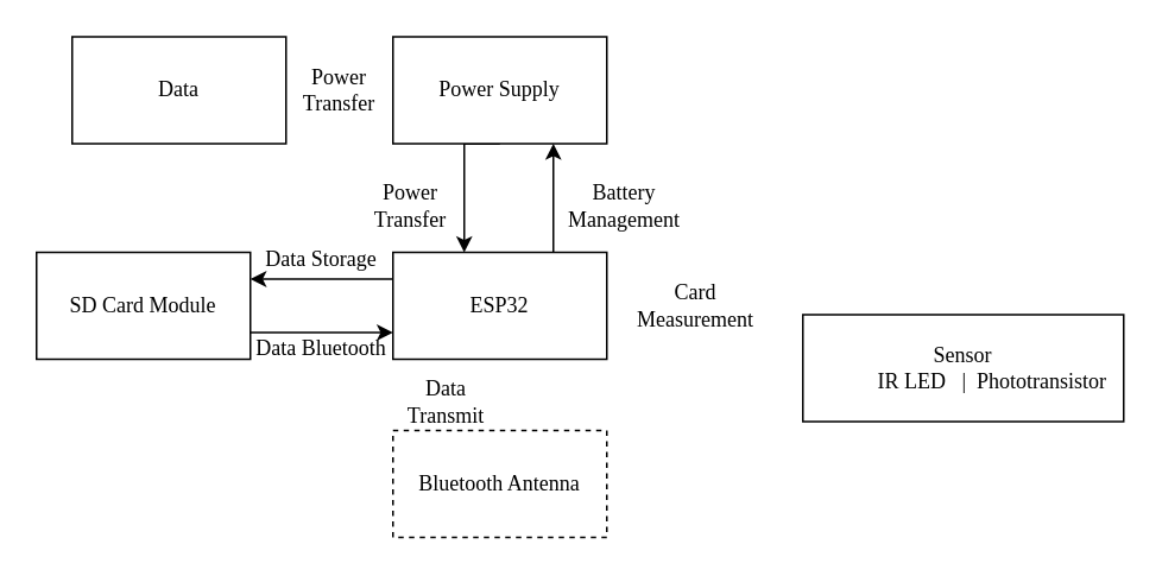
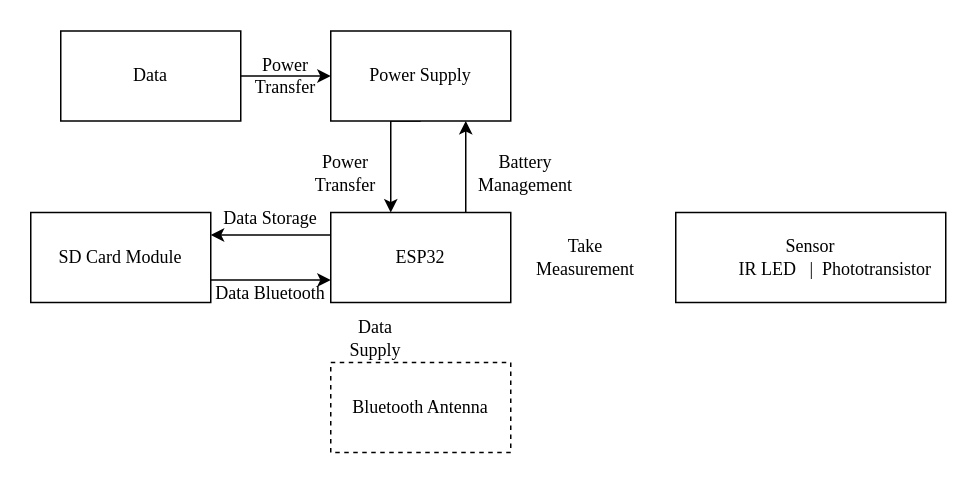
+ <mxCell id="7" style="edgeStyle=orthogonalEdgeStyle;rounded=0;orthogonalLoop=1;jettySize=auto;html=1;exitX=1;exitY=0.5;exitDx=0;exitDy=0;entryX=0;entryY=0.5;entryDx=0;entryDy=0;fontFamily=Times New Roman;" edge="1" parent="1" source="8" target="6"><mxGeometry relative="1" as="geometry" /></mxCell>
- <mxCell id="19" value="&lt;div&gt;Card &lt;br&gt;&lt;/div&gt;&lt;div&gt;Measurement&lt;br&gt;&lt;/div&gt;" style="text;html=1;strokeColor=none;fillColor=none;align=center;verticalAlign=middle;whiteSpace=wrap;rounded=0;fontFamily=Times New Roman;" vertex="1" parent="1"><mxGeometry x="360" y="156" width="60" height="30" as="geometry" /></mxCell>
+ <mxCell id="19" value="&lt;div&gt;Take &lt;br&gt;&lt;/div&gt;&lt;div&gt;Measurement&lt;br&gt;&lt;/div&gt;" style="text;html=1;strokeColor=none;fillColor=none;align=center;verticalAlign=middle;whiteSpace=wrap;rounded=0;fontFamily=Times New Roman;" vertex="1" parent="1"><mxGeometry x="360" y="156" width="60" height="30" as="geometry" /></mxCell>
- <mxCell id="12" value="&lt;div&gt;Sensor&lt;/div&gt;&lt;div&gt;&amp;nbsp;&amp;nbsp;&amp;nbsp;&amp;nbsp;&amp;nbsp;&amp;nbsp;&amp;nbsp;&amp;nbsp;&amp;nbsp;&amp;nbsp;&amp;nbsp; IR LED&amp;nbsp;&amp;nbsp; |&amp;nbsp; Phototransistor&amp;nbsp; &lt;/div&gt;" style="rounded=0;whiteSpace=wrap;html=1;fontFamily=Times New Roman;" vertex="1" parent="1"><mxGeometry x="450" y="176" width="180" height="60" as="geometry" /></mxCell>
+ <mxCell id="12" value="&lt;div&gt;Sensor&lt;/div&gt;&lt;div&gt;&amp;nbsp;&amp;nbsp;&amp;nbsp;&amp;nbsp;&amp;nbsp;&amp;nbsp;&amp;nbsp;&amp;nbsp;&amp;nbsp;&amp;nbsp;&amp;nbsp; IR LED&amp;nbsp;&amp;nbsp; |&amp;nbsp; Phototransistor&amp;nbsp; &lt;/div&gt;" style="rounded=0;whiteSpace=wrap;html=1;fontFamily=Times New Roman;" vertex="1" parent="1"><mxGeometry x="450" y="141" width="180" height="60" as="geometry" /></mxCell>
- <mxCell id="18" value="Data Transmit" style="text;html=1;strokeColor=none;fillColor=none;align=center;verticalAlign=middle;whiteSpace=wrap;rounded=0;fontFamily=Times New Roman;" vertex="1" parent="1"><mxGeometry x="220" y="210" width="60" height="30" as="geometry" /></mxCell>
+ <mxCell id="18" value="Data Supply" style="text;html=1;strokeColor=none;fillColor=none;align=center;verticalAlign=middle;whiteSpace=wrap;rounded=0;fontFamily=Times New Roman;" vertex="1" parent="1"><mxGeometry x="220" y="210" width="60" height="30" as="geometry" /></mxCell>
